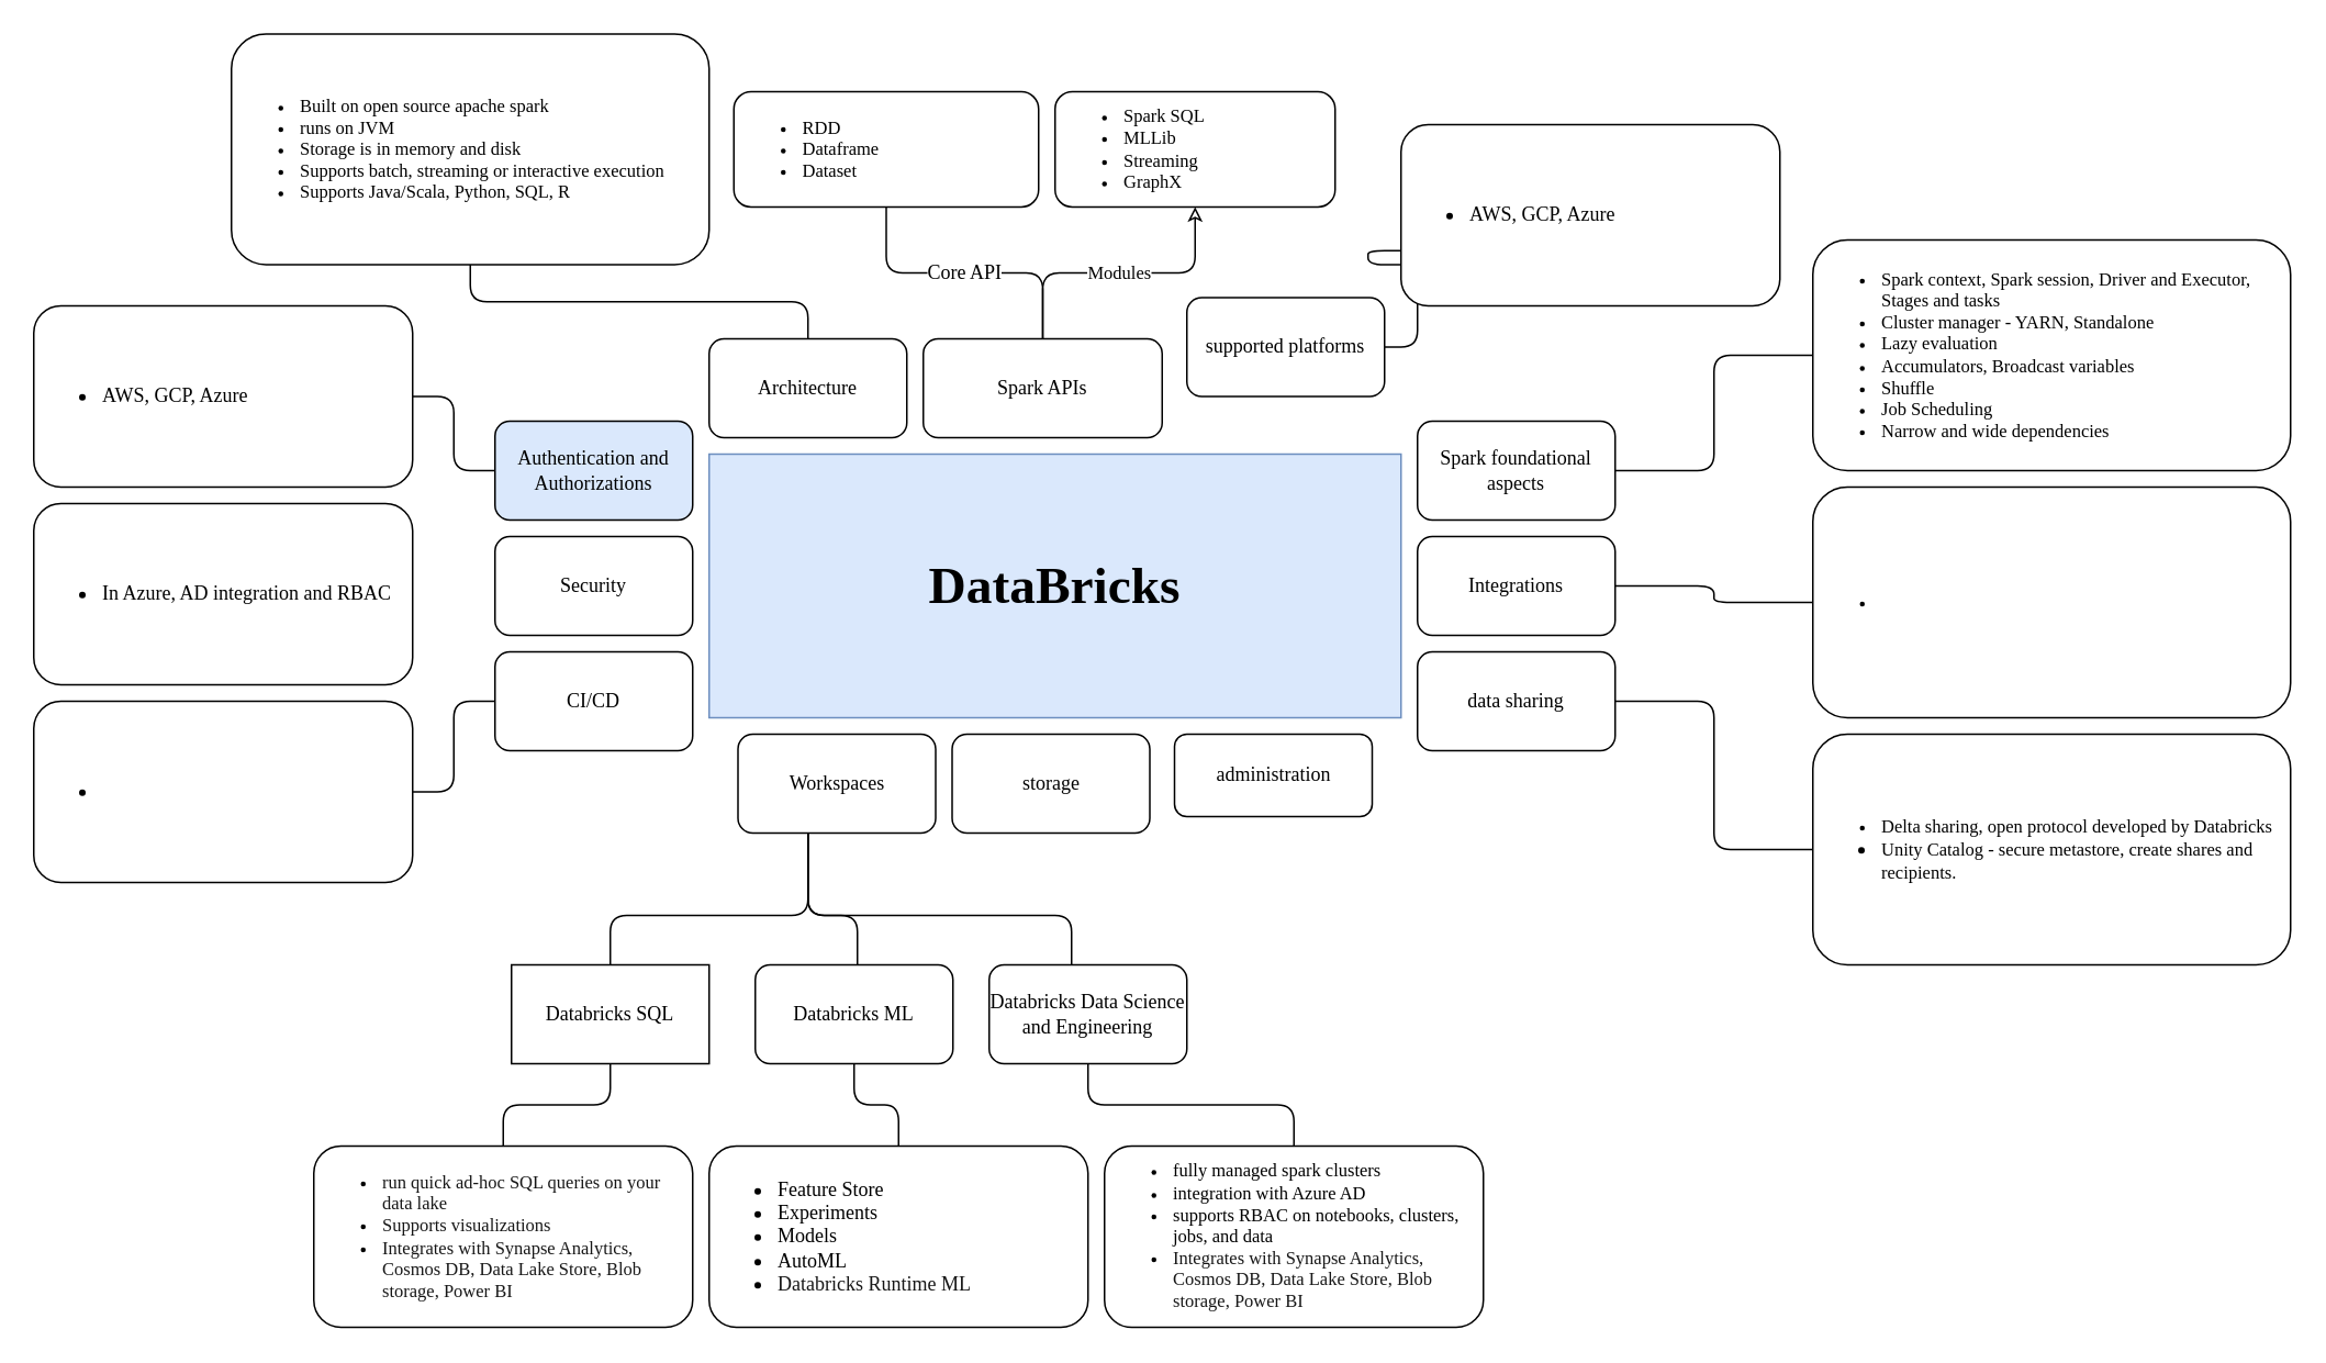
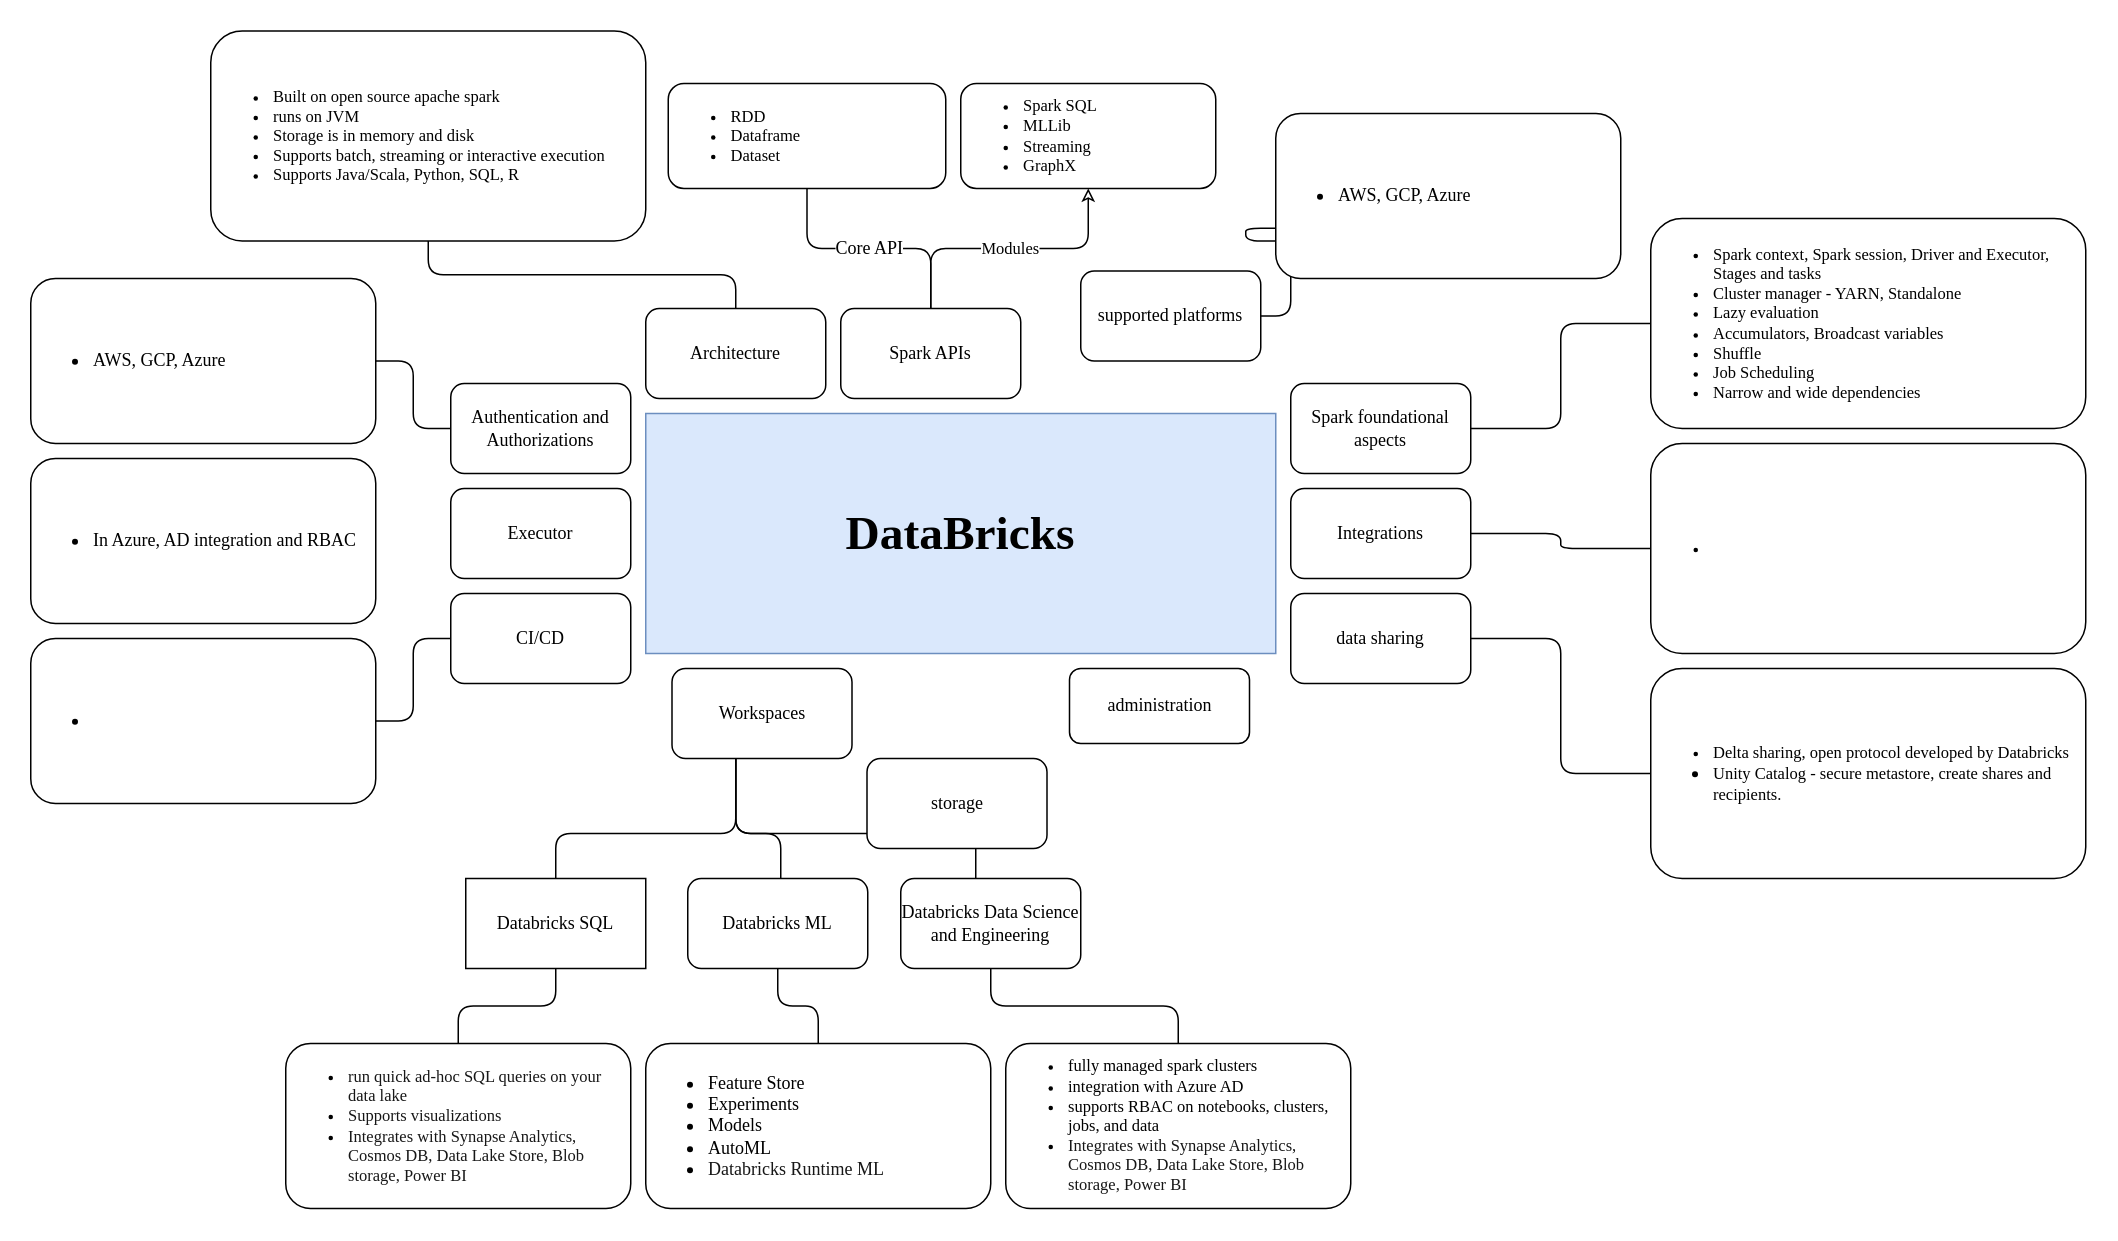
- <mxCell id="8" value="&lt;p style=&quot;font-size: 12px&quot;&gt;Spark APIs&lt;/p&gt;" style="rounded=1;whiteSpace=wrap;html=1;fontFamily=Tahoma;fontSize=27;" vertex="1" parent="1"><mxGeometry x="560" y="205" width="145" height="60" as="geometry" /></mxCell>
+ <mxCell id="8" value="&lt;p style=&quot;font-size: 12px&quot;&gt;Spark APIs&lt;/p&gt;" style="rounded=1;whiteSpace=wrap;html=1;fontFamily=Tahoma;fontSize=27;" vertex="1" parent="1"><mxGeometry x="560" y="205" width="120" height="60" as="geometry" /></mxCell>
- <mxCell id="17" value="&lt;p style=&quot;font-size: 12px&quot;&gt;Authentication and Authorizations&lt;/p&gt;" style="rounded=1;whiteSpace=wrap;html=1;fontFamily=Tahoma;fontSize=27;fillColor=#dae8fc;" vertex="1" parent="1"><mxGeometry x="300" y="255" width="120" height="60" as="geometry" /></mxCell>
+ <mxCell id="17" value="&lt;p style=&quot;font-size: 12px&quot;&gt;Authentication and Authorizations&lt;/p&gt;" style="rounded=1;whiteSpace=wrap;html=1;fontFamily=Tahoma;fontSize=27;" vertex="1" parent="1"><mxGeometry x="300" y="255" width="120" height="60" as="geometry" /></mxCell>
- <mxCell id="19" value="&lt;p style=&quot;font-size: 12px&quot;&gt;Security&lt;/p&gt;" style="rounded=1;whiteSpace=wrap;html=1;fontFamily=Tahoma;fontSize=27;" vertex="1" parent="1"><mxGeometry x="300" y="325" width="120" height="60" as="geometry" /></mxCell>
+ <mxCell id="19" value="&lt;p style=&quot;font-size: 12px&quot;&gt;Executor&lt;/p&gt;" style="rounded=1;whiteSpace=wrap;html=1;fontFamily=Tahoma;fontSize=27;" vertex="1" parent="1"><mxGeometry x="300" y="325" width="120" height="60" as="geometry" /></mxCell>
- <mxCell id="24" value="&lt;p style=&quot;font-size: 12px&quot;&gt;storage&lt;/p&gt;" style="rounded=1;whiteSpace=wrap;html=1;fontFamily=Tahoma;fontSize=27;" vertex="1" parent="1"><mxGeometry x="577.5" y="445" width="120" height="60" as="geometry" /></mxCell>
+ <mxCell id="24" value="&lt;p style=&quot;font-size: 12px&quot;&gt;storage&lt;/p&gt;" style="rounded=1;whiteSpace=wrap;html=1;fontFamily=Tahoma;fontSize=27;" vertex="1" parent="1"><mxGeometry x="577.5" y="505" width="120" height="60" as="geometry" /></mxCell>
